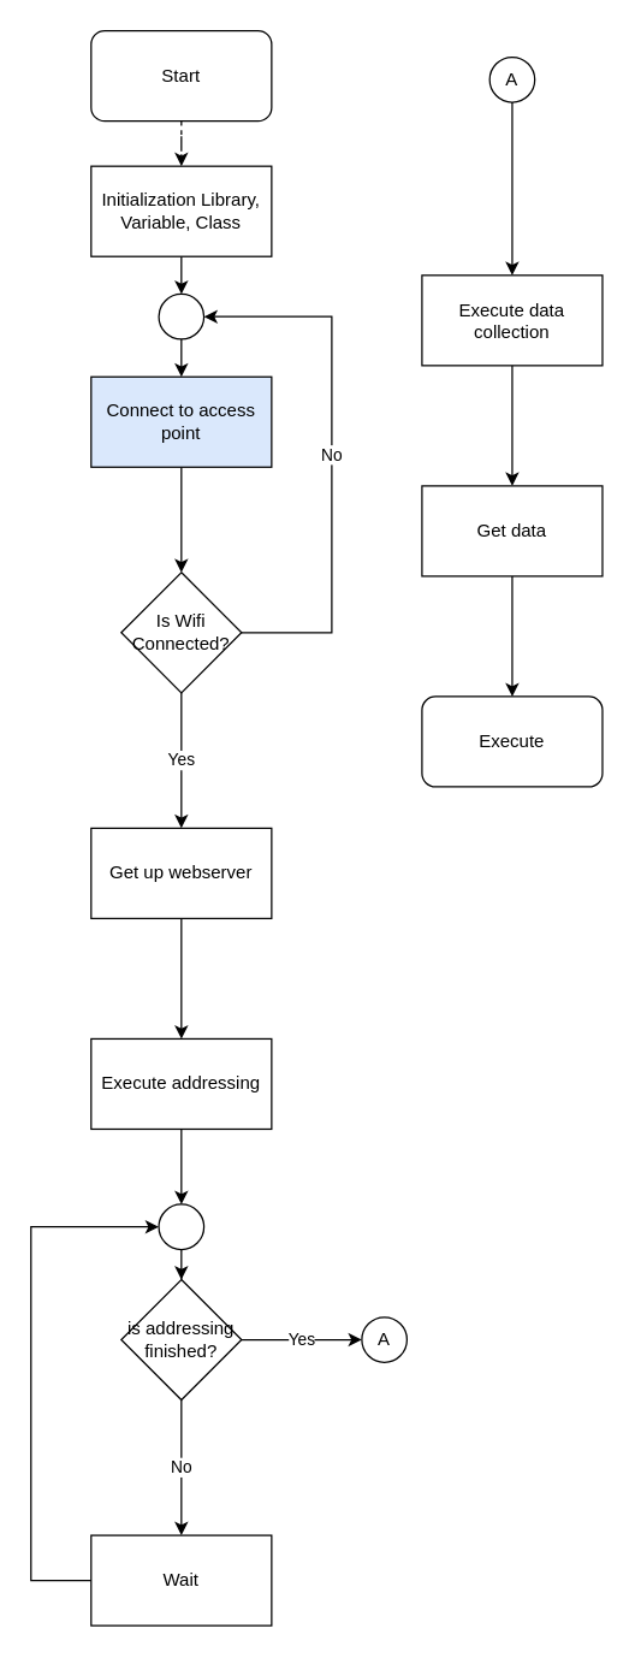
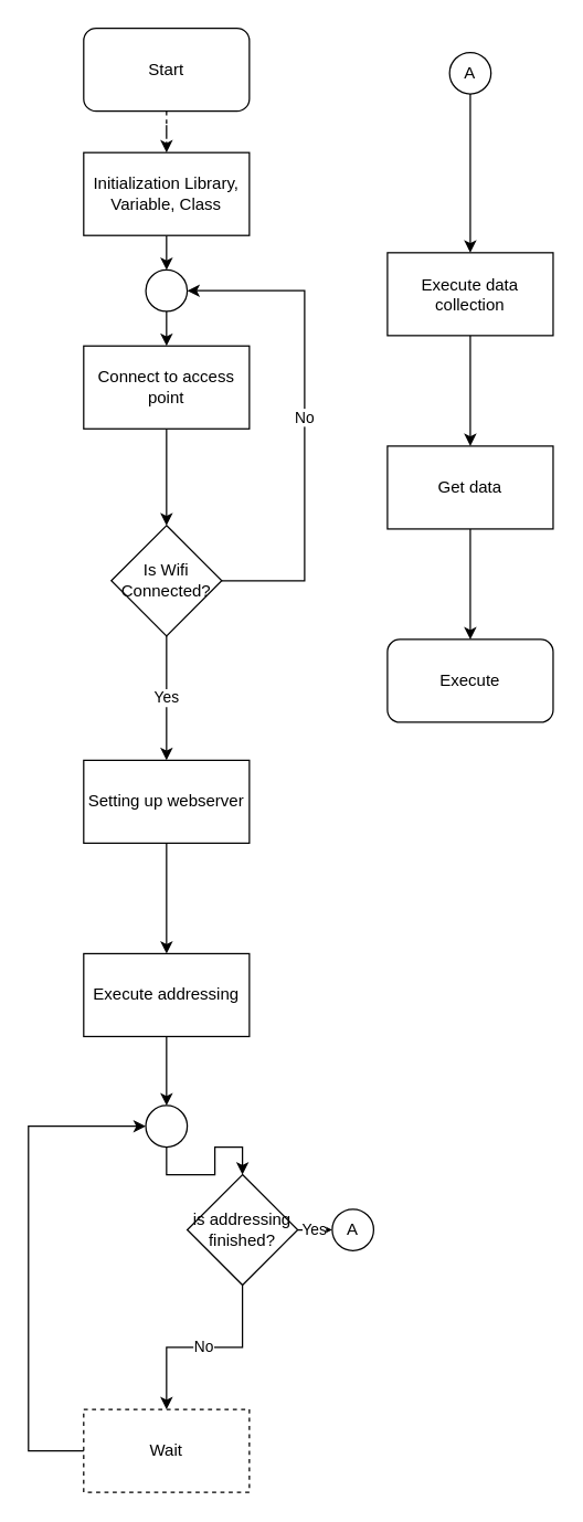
- <mxCell id="7" value="Connect to access point" style="rounded=0;whiteSpace=wrap;html=1;fillColor=#dae8fc;" vertex="1" parent="1"><mxGeometry x="60" y="250" width="120" height="60" as="geometry" /></mxCell>
+ <mxCell id="7" value="Connect to access point" style="rounded=0;whiteSpace=wrap;html=1;" vertex="1" parent="1"><mxGeometry x="60" y="250" width="120" height="60" as="geometry" /></mxCell>
- <mxCell id="12" value="Get up webserver" style="whiteSpace=wrap;html=1;rounded=0;" vertex="1" parent="1"><mxGeometry x="60" y="550" width="120" height="60" as="geometry" /></mxCell>
+ <mxCell id="12" value="Setting up webserver" style="whiteSpace=wrap;html=1;rounded=0;" vertex="1" parent="1"><mxGeometry x="60" y="550" width="120" height="60" as="geometry" /></mxCell>
- <mxCell id="17" value="is addressing finished?" style="rhombus;whiteSpace=wrap;html=1;rounded=0;" vertex="1" parent="1"><mxGeometry x="80" y="850" width="80" height="80" as="geometry" /></mxCell>
+ <mxCell id="17" value="is addressing finished?" style="rhombus;whiteSpace=wrap;html=1;rounded=0;" vertex="1" parent="1"><mxGeometry x="135" y="850" width="80" height="80" as="geometry" /></mxCell>
- <mxCell id="18" value="Wait" style="whiteSpace=wrap;html=1;rounded=0;" vertex="1" parent="1"><mxGeometry x="60" y="1020" width="120" height="60" as="geometry" /></mxCell>
+ <mxCell id="18" value="Wait" style="whiteSpace=wrap;html=1;rounded=0;dashed=1;" vertex="1" parent="1"><mxGeometry x="60" y="1020" width="120" height="60" as="geometry" /></mxCell>
